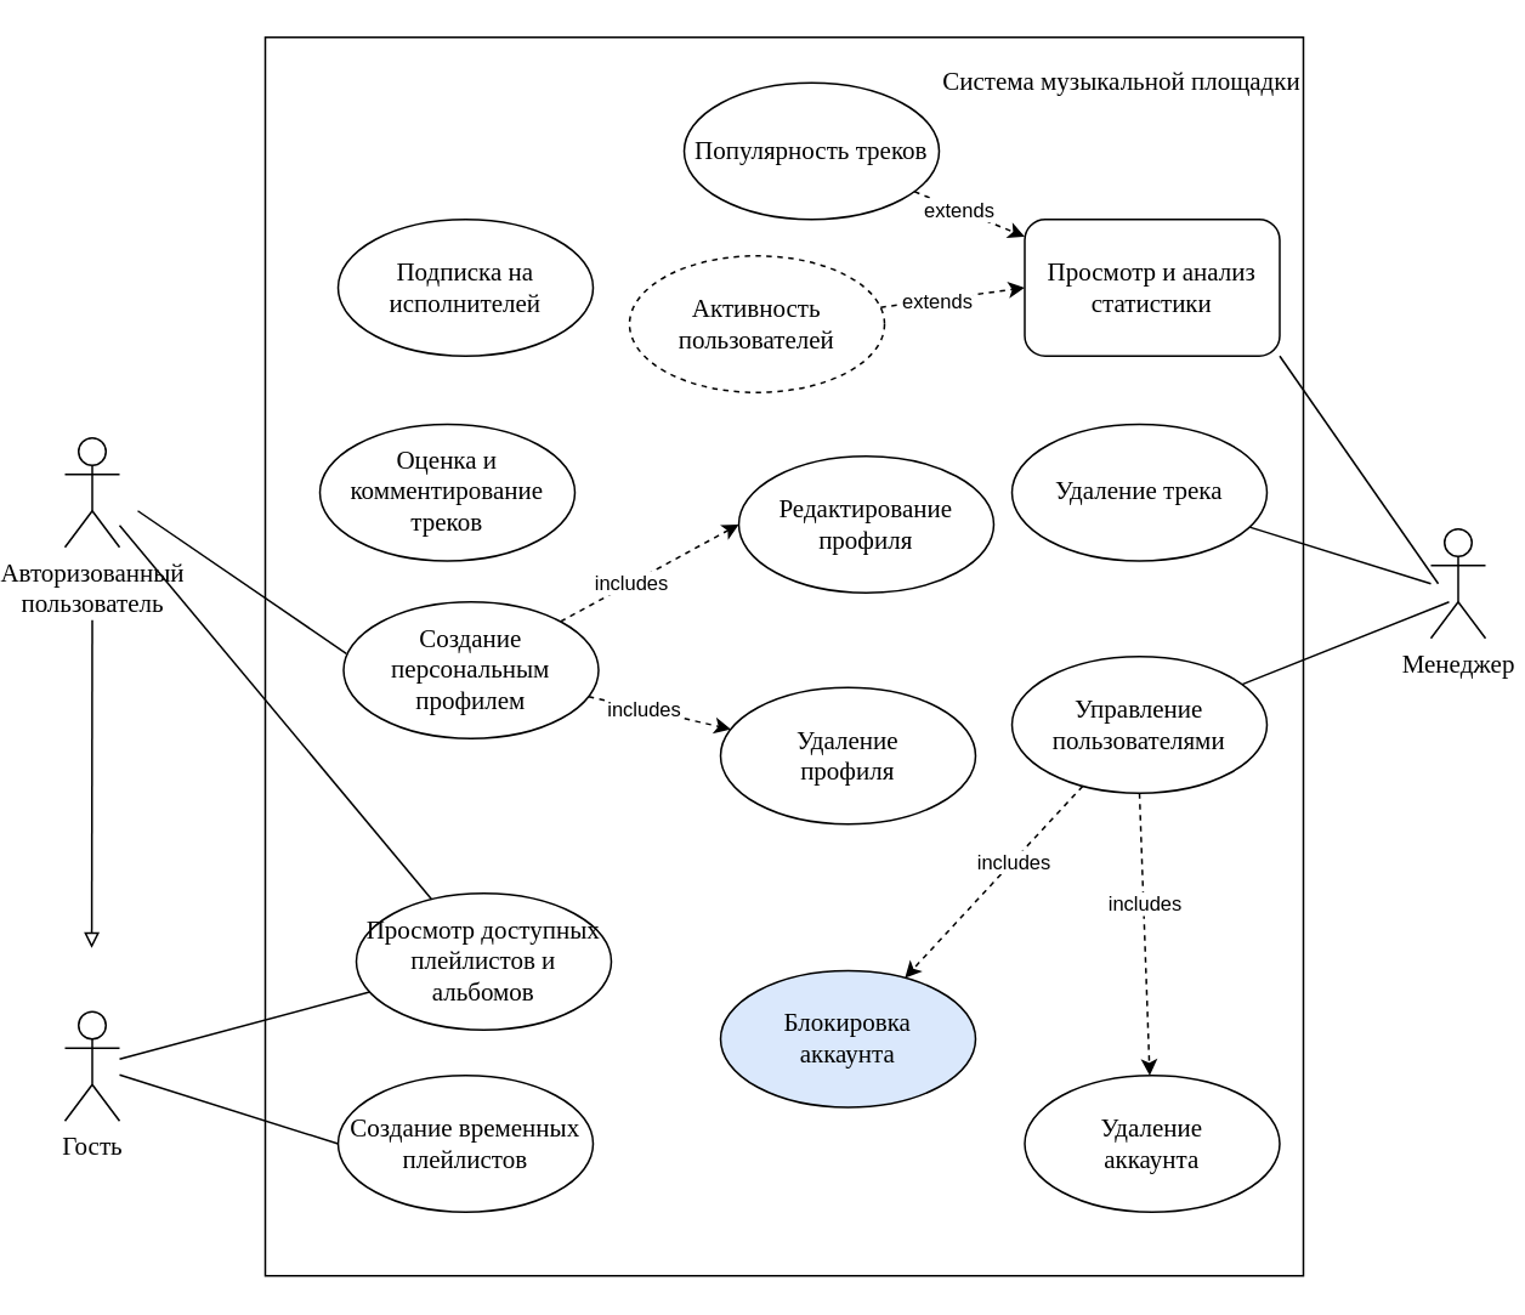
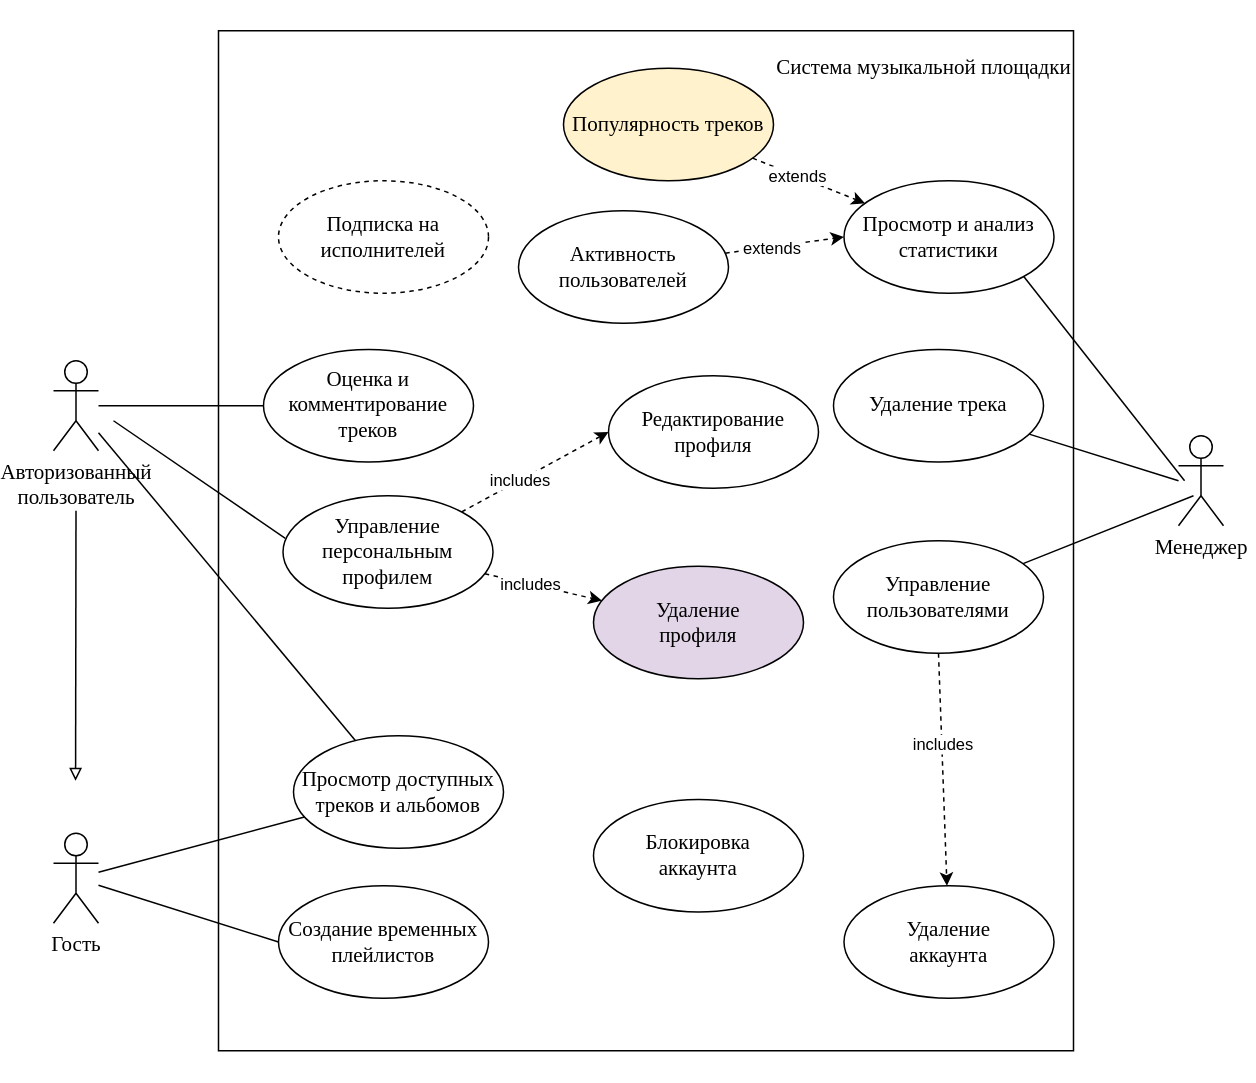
- <mxCell id="33" value="Популярность треков" style="ellipse;whiteSpace=wrap;html=1;fontSize=14;fontFamily=Times New Roman;" parent="1" vertex="1"><mxGeometry x="360" y="45" width="140" height="75" as="geometry" /></mxCell>
+ <mxCell id="33" value="Популярность треков" style="ellipse;whiteSpace=wrap;html=1;fontSize=14;fontFamily=Times New Roman;fillColor=#fff2cc;" parent="1" vertex="1"><mxGeometry x="360" y="45" width="140" height="75" as="geometry" /></mxCell>
- <mxCell id="7" value="Подписка на исполнителей" style="ellipse;whiteSpace=wrap;html=1;fontSize=14;fontFamily=Times New Roman;" parent="1" vertex="1"><mxGeometry x="170" y="120" width="140" height="75" as="geometry" /></mxCell>
+ <mxCell id="7" value="Подписка на исполнителей" style="ellipse;whiteSpace=wrap;html=1;fontSize=14;fontFamily=Times New Roman;dashed=1;" parent="1" vertex="1"><mxGeometry x="170" y="120" width="140" height="75" as="geometry" /></mxCell>
- <mxCell id="11" value="Просмотр и анализ статистики" style="whiteSpace=wrap;html=1;fontSize=14;fontFamily=Times New Roman;rounded=1;" parent="1" vertex="1"><mxGeometry x="547" y="120" width="140" height="75" as="geometry" /></mxCell>
+ <mxCell id="11" value="Просмотр и анализ статистики" style="ellipse;whiteSpace=wrap;html=1;fontSize=14;fontFamily=Times New Roman;" parent="1" vertex="1"><mxGeometry x="547" y="120" width="140" height="75" as="geometry" /></mxCell>
- <mxCell id="34" value="Активность пользователей" style="ellipse;whiteSpace=wrap;html=1;fontSize=14;fontFamily=Times New Roman;dashed=1;" parent="1" vertex="1"><mxGeometry x="330" y="140" width="140" height="75" as="geometry" /></mxCell>
+ <mxCell id="34" value="Активность пользователей" style="ellipse;whiteSpace=wrap;html=1;fontSize=14;fontFamily=Times New Roman;" parent="1" vertex="1"><mxGeometry x="330" y="140" width="140" height="75" as="geometry" /></mxCell>
+ <mxCell id="23" value="" style="endArrow=none;html=1;rounded=0;fontSize=14;fontFamily=Times New Roman;" parent="1" source="3" target="8" edge="1"><mxGeometry width="50" height="50" relative="1" as="geometry"><mxPoint x="70" y="290" as="sourcePoint" /><mxPoint x="185" y="368" as="targetPoint" /></mxGeometry></mxCell>
- <mxCell id="9" value="Создание персональным профилем" style="ellipse;whiteSpace=wrap;html=1;fontSize=14;fontFamily=Times New Roman;" parent="1" vertex="1"><mxGeometry x="173" y="330" width="140" height="75" as="geometry" /></mxCell>
+ <mxCell id="9" value="Управление персональным профилем" style="ellipse;whiteSpace=wrap;html=1;fontSize=14;fontFamily=Times New Roman;" parent="1" vertex="1"><mxGeometry x="173" y="330" width="140" height="75" as="geometry" /></mxCell>
- <mxCell id="17" value="Удаление&lt;br&gt;профиля" style="ellipse;whiteSpace=wrap;html=1;fontSize=14;fontFamily=Times New Roman;" parent="1" vertex="1"><mxGeometry x="380" y="377" width="140" height="75" as="geometry" /></mxCell>
+ <mxCell id="17" value="Удаление&lt;br&gt;профиля" style="ellipse;whiteSpace=wrap;html=1;fontSize=14;fontFamily=Times New Roman;fillColor=#e1d5e7;" parent="1" vertex="1"><mxGeometry x="380" y="377" width="140" height="75" as="geometry" /></mxCell>
- <mxCell id="30" value="" style="endArrow=classic;html=1;rounded=0;dashed=1;" parent="1" source="10" target="26" edge="1"><mxGeometry width="50" height="50" relative="1" as="geometry"><mxPoint x="627" y="525" as="sourcePoint" /><mxPoint x="544" y="605" as="targetPoint" /><Array as="points" /></mxGeometry></mxCell>
- <mxCell id="31" value="includes" style="edgeLabel;html=1;align=center;verticalAlign=middle;resizable=0;points=[];" parent="30" vertex="1" connectable="0"><mxGeometry x="-0.216" relative="1" as="geometry"><mxPoint as="offset" /></mxGeometry></mxCell>
- <mxCell id="5" value="Просмотр доступных плейлистов и альбомов" style="ellipse;whiteSpace=wrap;html=1;fontSize=14;fontFamily=Times New Roman;" parent="1" vertex="1"><mxGeometry x="180" y="490" width="140" height="75" as="geometry" /></mxCell>
+ <mxCell id="5" value="Просмотр доступных треков и альбомов" style="ellipse;whiteSpace=wrap;html=1;fontSize=14;fontFamily=Times New Roman;" parent="1" vertex="1"><mxGeometry x="180" y="490" width="140" height="75" as="geometry" /></mxCell>
- <mxCell id="26" value="Блокировка&lt;br&gt;аккаунта" style="ellipse;whiteSpace=wrap;html=1;fontSize=14;fontFamily=Times New Roman;fillColor=#dae8fc;" parent="1" vertex="1"><mxGeometry x="380" y="532.5" width="140" height="75" as="geometry" /></mxCell>
+ <mxCell id="26" value="Блокировка&lt;br&gt;аккаунта" style="ellipse;whiteSpace=wrap;html=1;fontSize=14;fontFamily=Times New Roman;" parent="1" vertex="1"><mxGeometry x="380" y="532.5" width="140" height="75" as="geometry" /></mxCell>
